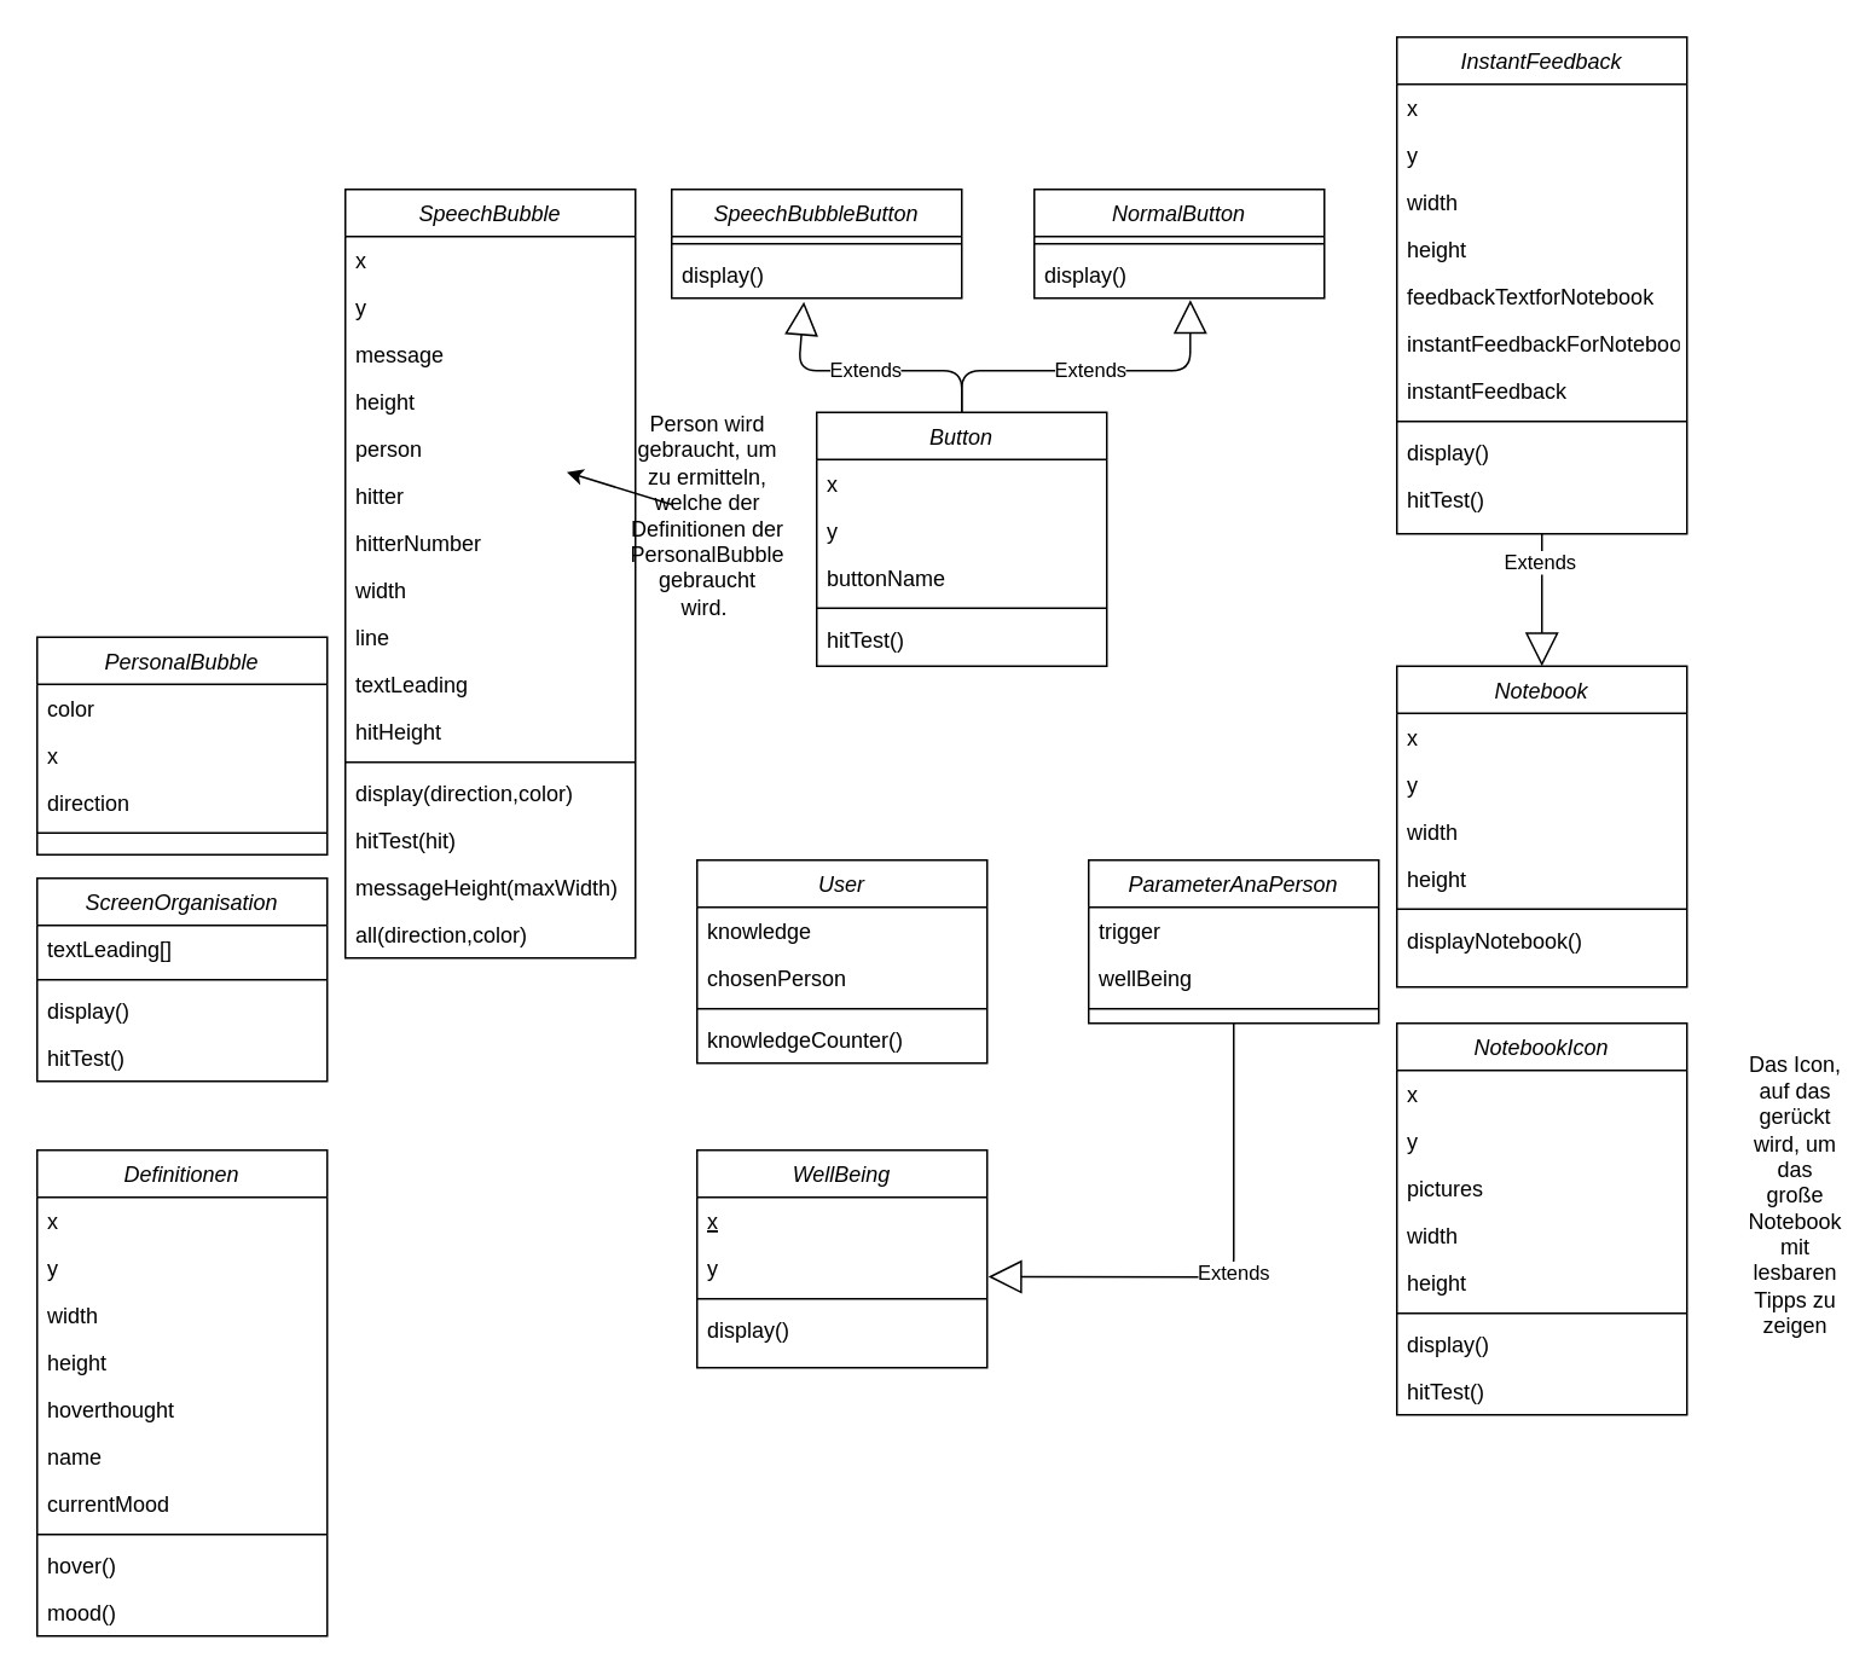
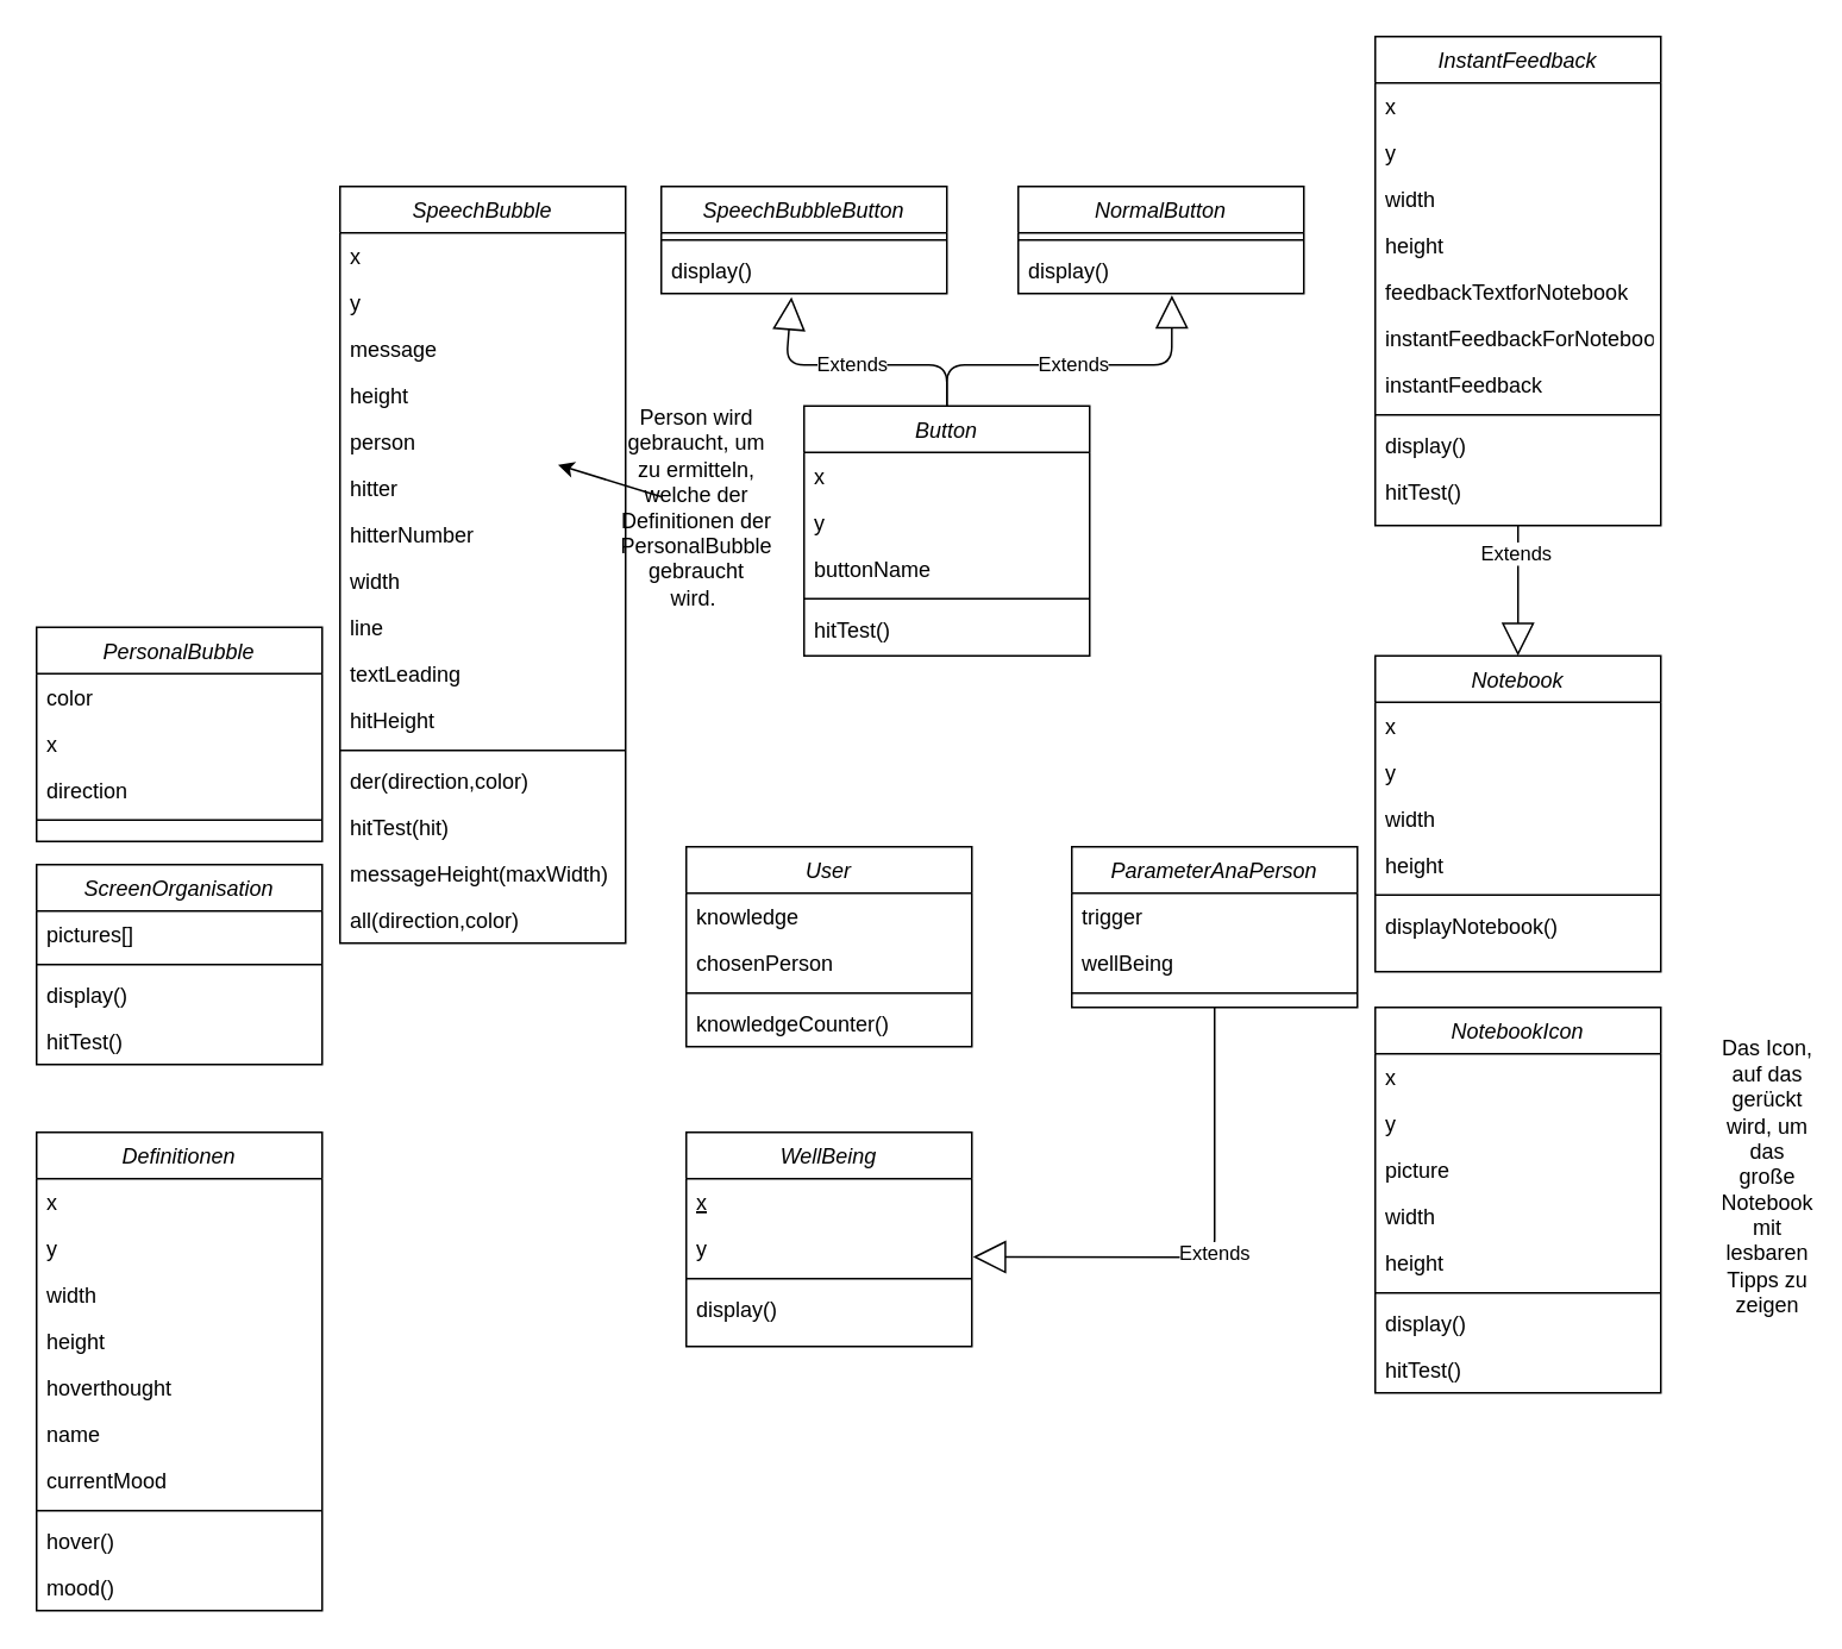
- <mxCell id="33" value="display(direction,color)" style="text;align=left;verticalAlign=top;spacingLeft=4;spacingRight=4;overflow=hidden;rotatable=0;points=[[0,0.5],[1,0.5]];portConstraint=eastwest;" parent="20" vertex="1"><mxGeometry y="320" width="160" height="26" as="geometry" /></mxCell>
+ <mxCell id="33" value="der(direction,color)" style="text;align=left;verticalAlign=top;spacingLeft=4;spacingRight=4;overflow=hidden;rotatable=0;points=[[0,0.5],[1,0.5]];portConstraint=eastwest;" parent="20" vertex="1"><mxGeometry y="320" width="160" height="26" as="geometry" /></mxCell>
- <mxCell id="96" value="textLeading[]" style="text;align=left;verticalAlign=top;spacingLeft=4;spacingRight=4;overflow=hidden;rotatable=0;points=[[0,0.5],[1,0.5]];portConstraint=eastwest;" parent="95" vertex="1"><mxGeometry y="26" width="160" height="26" as="geometry" /></mxCell>
+ <mxCell id="96" value="pictures[]" style="text;align=left;verticalAlign=top;spacingLeft=4;spacingRight=4;overflow=hidden;rotatable=0;points=[[0,0.5],[1,0.5]];portConstraint=eastwest;" parent="95" vertex="1"><mxGeometry y="26" width="160" height="26" as="geometry" /></mxCell>
- <mxCell id="69" value="pictures" style="text;align=left;verticalAlign=top;spacingLeft=4;spacingRight=4;overflow=hidden;rotatable=0;points=[[0,0.5],[1,0.5]];portConstraint=eastwest;rounded=0;shadow=0;html=0;" parent="66" vertex="1"><mxGeometry y="78" width="160" height="26" as="geometry" /></mxCell>
+ <mxCell id="69" value="picture" style="text;align=left;verticalAlign=top;spacingLeft=4;spacingRight=4;overflow=hidden;rotatable=0;points=[[0,0.5],[1,0.5]];portConstraint=eastwest;rounded=0;shadow=0;html=0;" parent="66" vertex="1"><mxGeometry y="78" width="160" height="26" as="geometry" /></mxCell>
